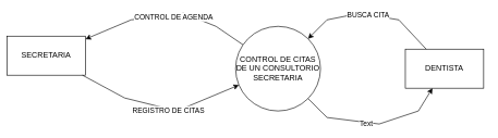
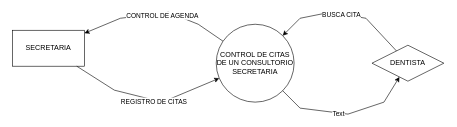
- <mxCell id="3" value="SECRETARIA" style="rounded=0;whiteSpace=wrap;html=1;" vertex="1" parent="1"><mxGeometry x="10" y="55" width="120" height="60" as="geometry" /></mxCell>
+ <mxCell id="3" value="SECRETARIA" style="rounded=0;whiteSpace=wrap;html=1;" vertex="1" parent="1"><mxGeometry x="20" y="50" width="120" height="60" as="geometry" /></mxCell>
- <mxCell id="6" value="DENTISTA" style="rounded=0;whiteSpace=wrap;html=1;" vertex="1" parent="1"><mxGeometry x="620" y="75" width="120" height="60" as="geometry" /></mxCell>
+ <mxCell id="6" value="DENTISTA" style="rhombus;whiteSpace=wrap;html=1;" vertex="1" parent="1"><mxGeometry x="620" y="75" width="120" height="60" as="geometry" /></mxCell>
